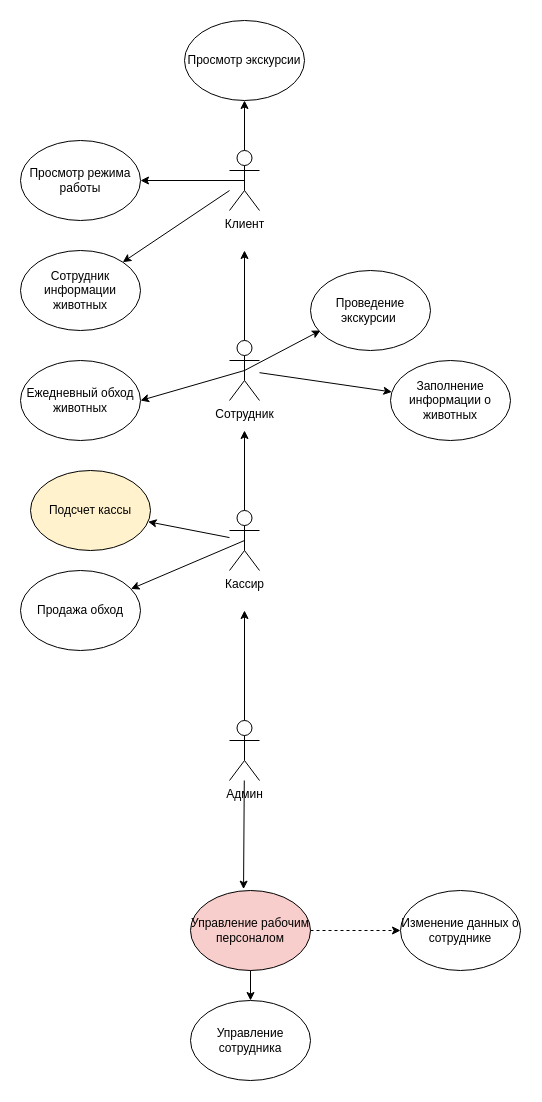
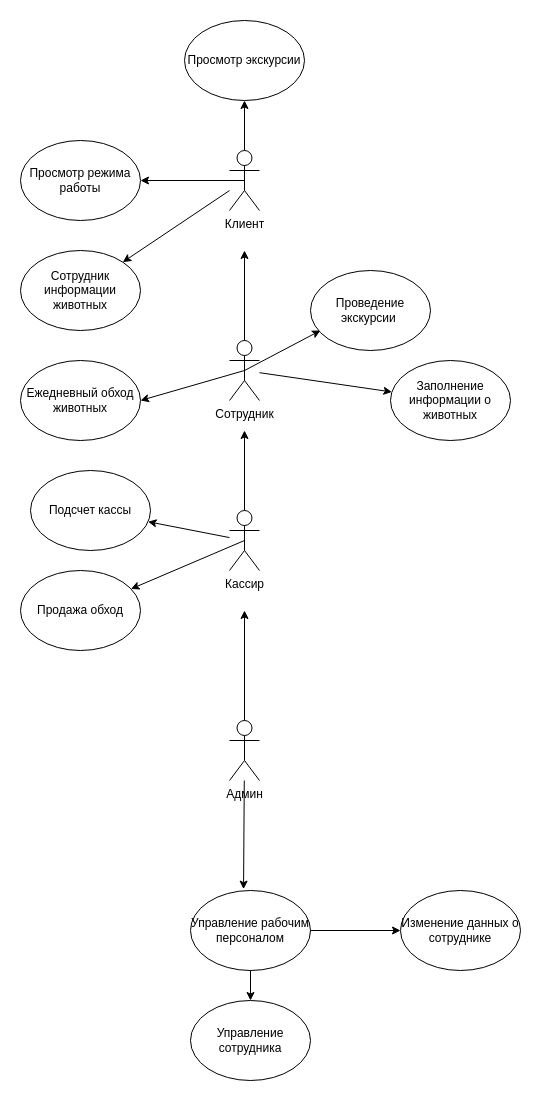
- <mxCell id="19" value="Подсчет кассы" style="ellipse;whiteSpace=wrap;html=1;container=1;fillColor=#fff2cc;" vertex="1" parent="1"><mxGeometry x="30" y="470" width="120" height="80" as="geometry" /></mxCell>
+ <mxCell id="19" value="Подсчет кассы" style="ellipse;whiteSpace=wrap;html=1;container=1;" vertex="1" parent="1"><mxGeometry x="30" y="470" width="120" height="80" as="geometry" /></mxCell>
- <mxCell id="24" value="Управление рабочим персоналом" style="ellipse;whiteSpace=wrap;html=1;fillColor=#f8cecc;" vertex="1" parent="1"><mxGeometry x="190" y="890" width="120" height="80" as="geometry" /></mxCell>
+ <mxCell id="24" value="Управление рабочим персоналом" style="ellipse;whiteSpace=wrap;html=1;" vertex="1" parent="1"><mxGeometry x="190" y="890" width="120" height="80" as="geometry" /></mxCell>
- <mxCell id="28" value="" style="endArrow=classic;html=1;rounded=0;exitX=1;exitY=0.5;exitDx=0;exitDy=0;entryX=0;entryY=0.5;entryDx=0;entryDy=0;dashed=1;" edge="1" parent="1" source="24" target="27"><mxGeometry width="50" height="50" relative="1" as="geometry"><mxPoint x="230" y="760" as="sourcePoint" /><mxPoint x="280" y="710" as="targetPoint" /></mxGeometry></mxCell>
+ <mxCell id="28" value="" style="endArrow=classic;html=1;rounded=0;exitX=1;exitY=0.5;exitDx=0;exitDy=0;entryX=0;entryY=0.5;entryDx=0;entryDy=0;" edge="1" parent="1" source="24" target="27"><mxGeometry width="50" height="50" relative="1" as="geometry"><mxPoint x="230" y="760" as="sourcePoint" /><mxPoint x="280" y="710" as="targetPoint" /></mxGeometry></mxCell>
